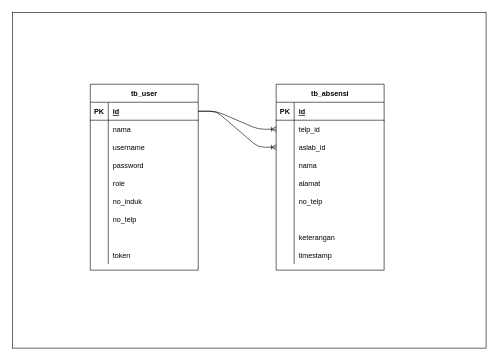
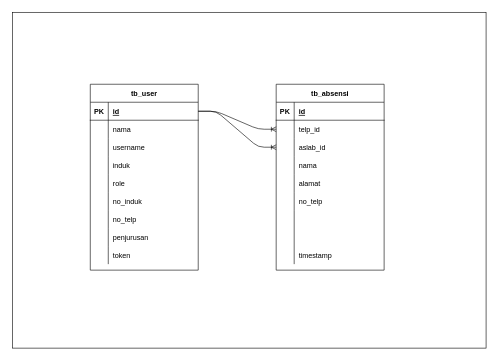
- <mxCell id="15" value="password" style="shape=partialRectangle;connectable=0;fillColor=none;top=0;left=0;bottom=0;right=0;align=left;spacingLeft=6;overflow=hidden;" parent="13" vertex="1"><mxGeometry x="30" width="150" height="30" as="geometry" /></mxCell>
+ <mxCell id="15" value="induk" style="shape=partialRectangle;connectable=0;fillColor=none;top=0;left=0;bottom=0;right=0;align=left;spacingLeft=6;overflow=hidden;" parent="13" vertex="1"><mxGeometry x="30" width="150" height="30" as="geometry" /></mxCell>
+ <mxCell id="27" value="penjurusan" style="shape=partialRectangle;connectable=0;fillColor=none;top=0;left=0;bottom=0;right=0;align=left;spacingLeft=6;overflow=hidden;" parent="25" vertex="1"><mxGeometry x="30" width="150" height="30" as="geometry" /></mxCell>
- <mxCell id="54" value="keterangan" style="shape=partialRectangle;connectable=0;fillColor=none;top=0;left=0;bottom=0;right=0;align=left;spacingLeft=6;overflow=hidden;" parent="52" vertex="1"><mxGeometry x="30" width="150" height="30" as="geometry" /></mxCell>
